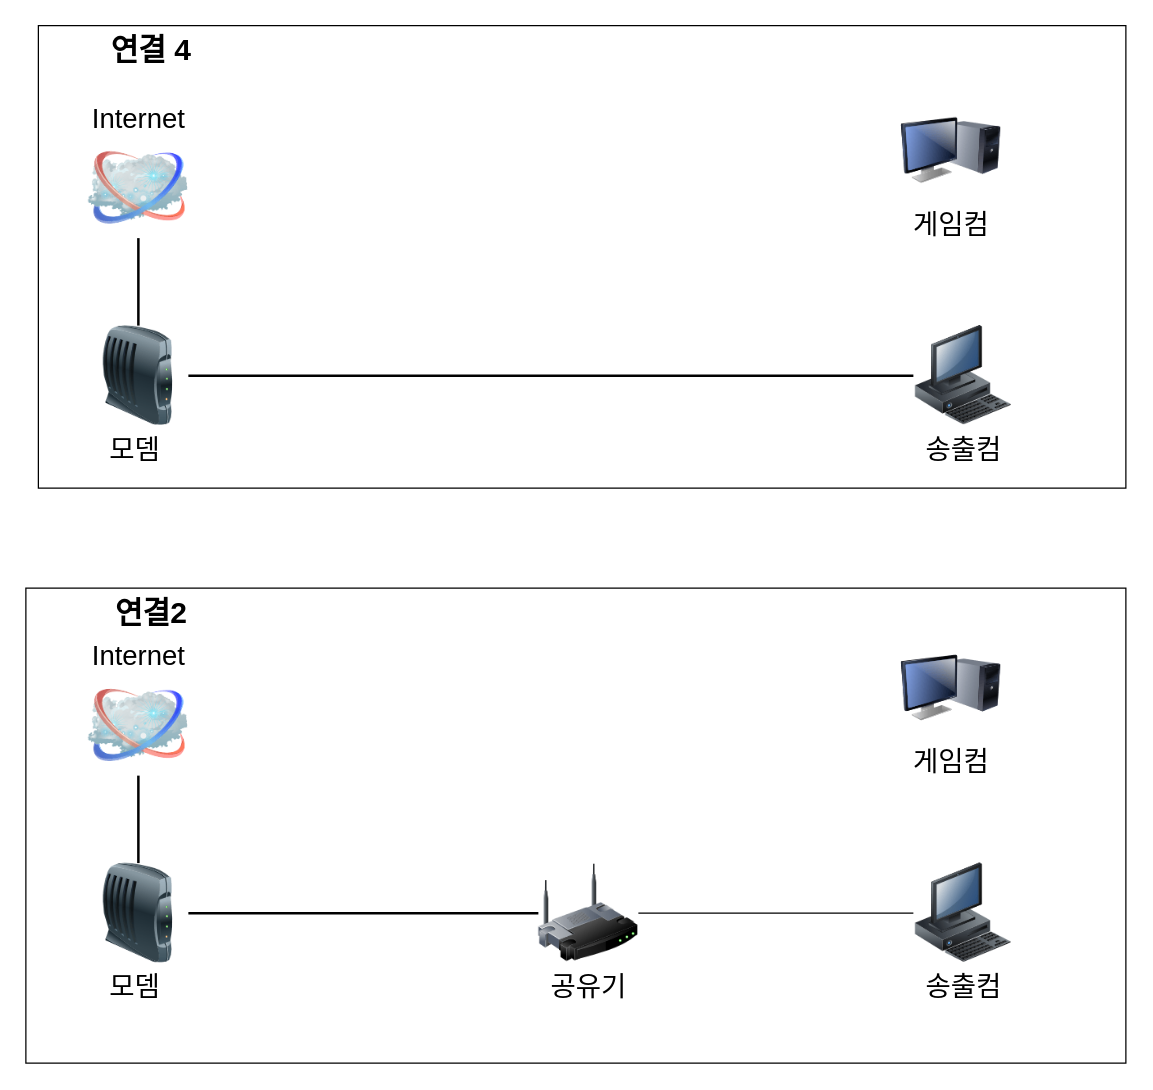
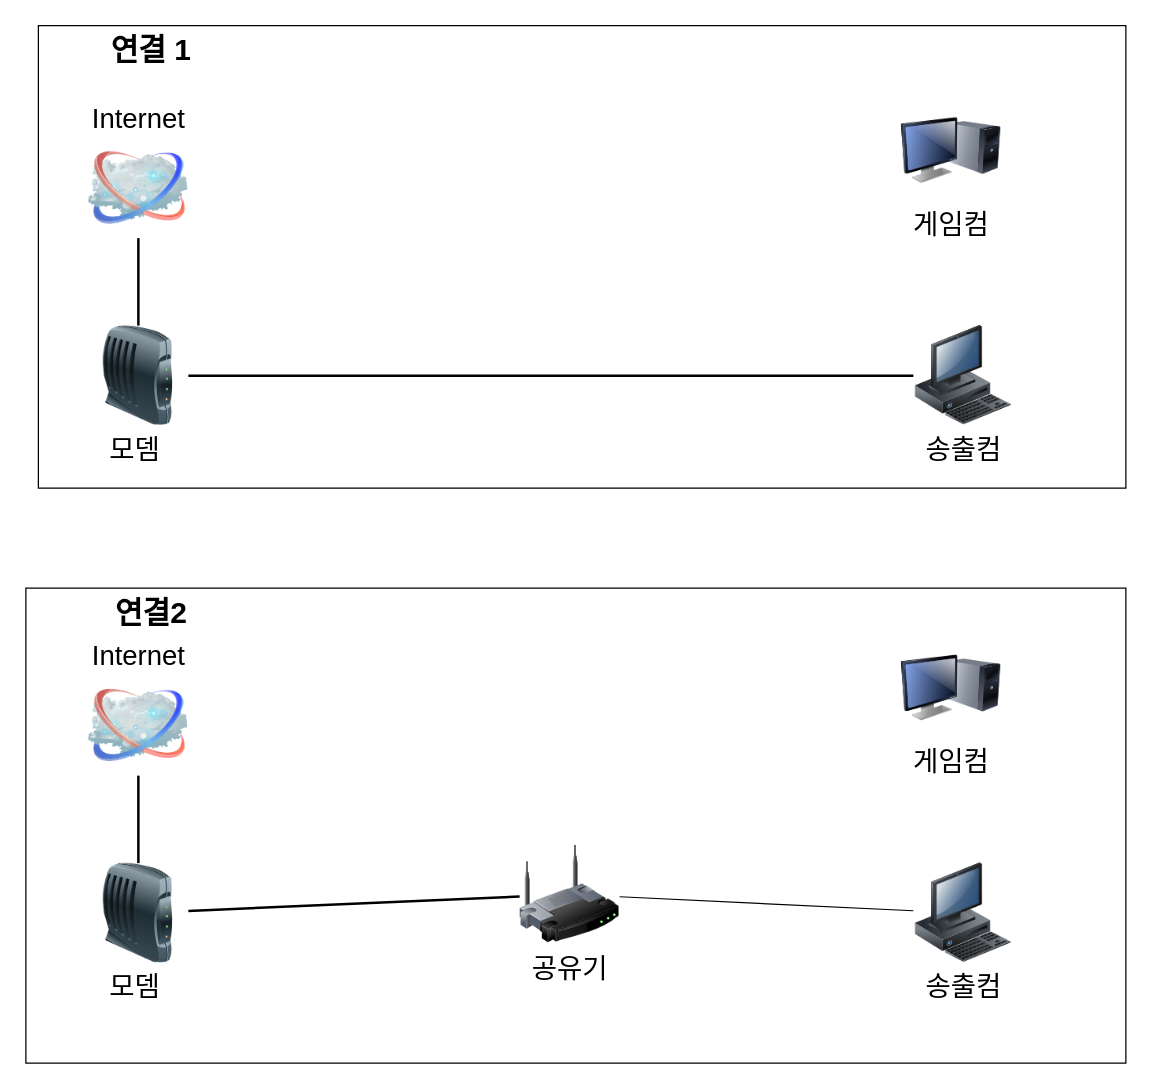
- <mxCell id="18" value="연결 4" style="text;strokeColor=none;fillColor=none;html=1;fontSize=24;fontStyle=1;verticalAlign=middle;align=center;" vertex="1" parent="1"><mxGeometry x="70" width="100" height="40" as="geometry" y="20" /></mxCell>
+ <mxCell id="18" value="연결 1" style="text;strokeColor=none;fillColor=none;html=1;fontSize=24;fontStyle=1;verticalAlign=middle;align=center;" vertex="1" parent="1"><mxGeometry x="70" width="100" height="40" as="geometry" y="20" /></mxCell>
- <mxCell id="11" value="공유기" style="image;html=1;labelBackgroundColor=#ffffff;image=img/lib/clip_art/networking/Wireless_Router_128x128.png;rounded=1;shadow=0;comic=0;strokeWidth=2;fontSize=22" vertex="1" parent="1"><mxGeometry x="430" y="690" width="80" height="80" as="geometry" /></mxCell>
+ <mxCell id="11" value="공유기" style="image;html=1;labelBackgroundColor=#ffffff;image=img/lib/clip_art/networking/Wireless_Router_128x128.png;rounded=1;shadow=0;comic=0;strokeWidth=2;fontSize=22" vertex="1" parent="1"><mxGeometry x="415" y="675" width="80" height="80" as="geometry" /></mxCell>
